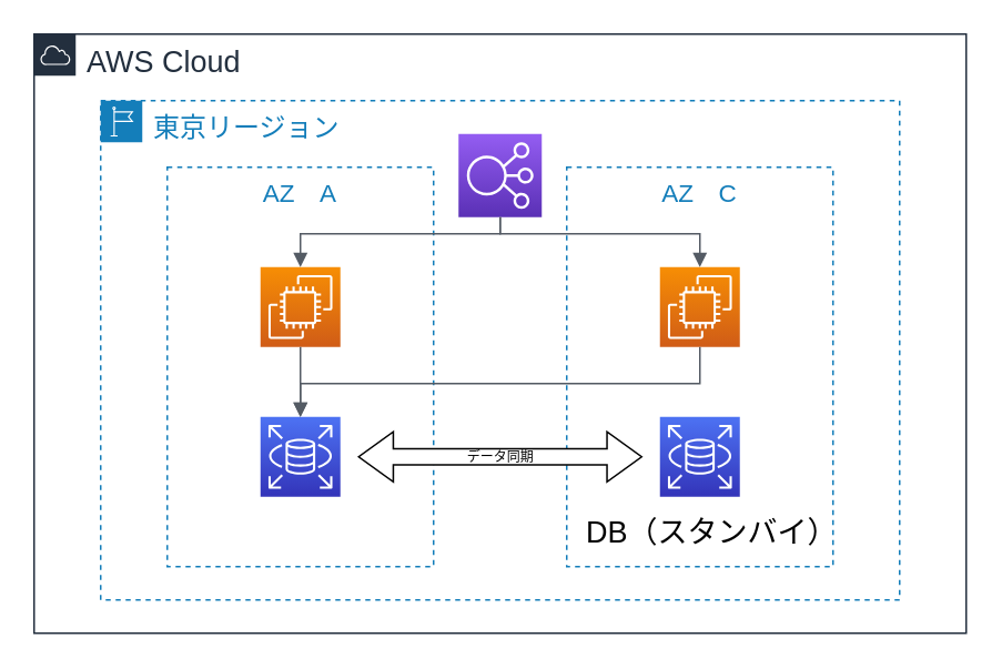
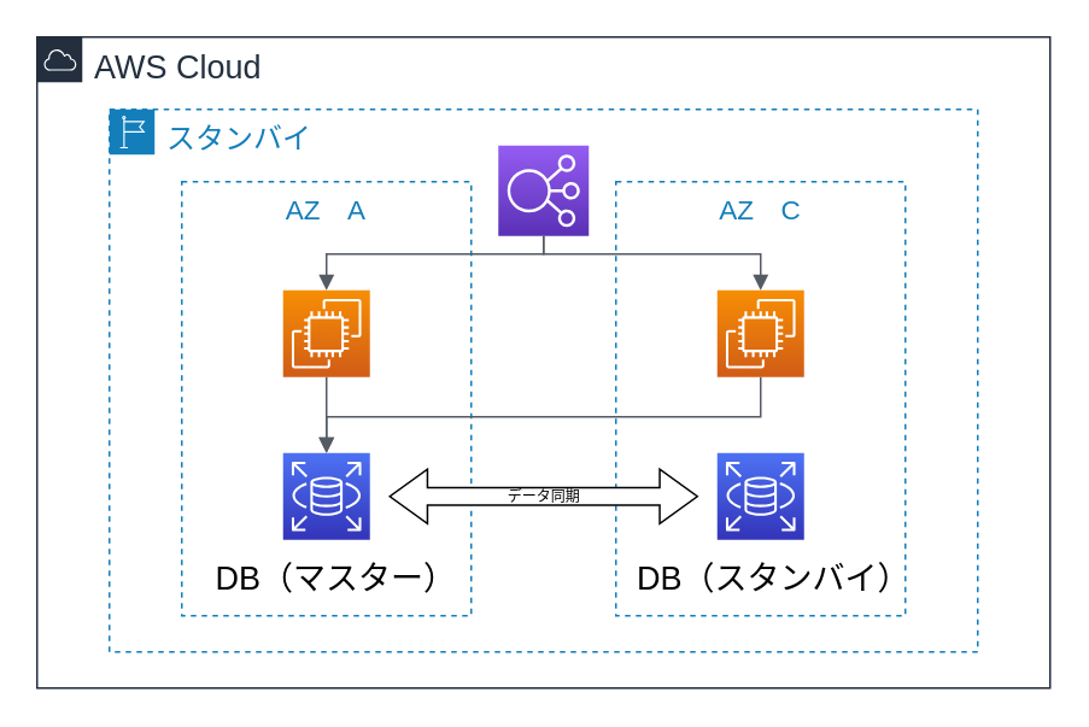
- <mxCell id="3" value="東京リージョン" style="points=[[0,0],[0.25,0],[0.5,0],[0.75,0],[1,0],[1,0.25],[1,0.5],[1,0.75],[1,1],[0.75,1],[0.5,1],[0.25,1],[0,1],[0,0.75],[0,0.5],[0,0.25]];outlineConnect=0;gradientColor=none;html=1;whiteSpace=wrap;fontSize=16;fontStyle=0;shape=mxgraph.aws4.group;grIcon=mxgraph.aws4.group_region;strokeColor=#147EBA;fillColor=none;verticalAlign=top;align=left;spacingLeft=30;fontColor=#147EBA;dashed=1;" vertex="1" parent="1"><mxGeometry x="60" y="60" width="480" height="300" as="geometry" /></mxCell>
+ <mxCell id="3" value="スタンバイ" style="points=[[0,0],[0.25,0],[0.5,0],[0.75,0],[1,0],[1,0.25],[1,0.5],[1,0.75],[1,1],[0.75,1],[0.5,1],[0.25,1],[0,1],[0,0.75],[0,0.5],[0,0.25]];outlineConnect=0;gradientColor=none;html=1;whiteSpace=wrap;fontSize=16;fontStyle=0;shape=mxgraph.aws4.group;grIcon=mxgraph.aws4.group_region;strokeColor=#147EBA;fillColor=none;verticalAlign=top;align=left;spacingLeft=30;fontColor=#147EBA;dashed=1;" vertex="1" parent="1"><mxGeometry x="60" y="60" width="480" height="300" as="geometry" /></mxCell>
+ <mxCell id="11" value="DB（マスター）" style="text;html=1;resizable=0;autosize=1;align=center;verticalAlign=middle;points=[];fillColor=none;strokeColor=none;rounded=0;fontSize=18;" vertex="1" parent="1"><mxGeometry x="110" y="305" width="150" height="30" as="geometry" /></mxCell>
